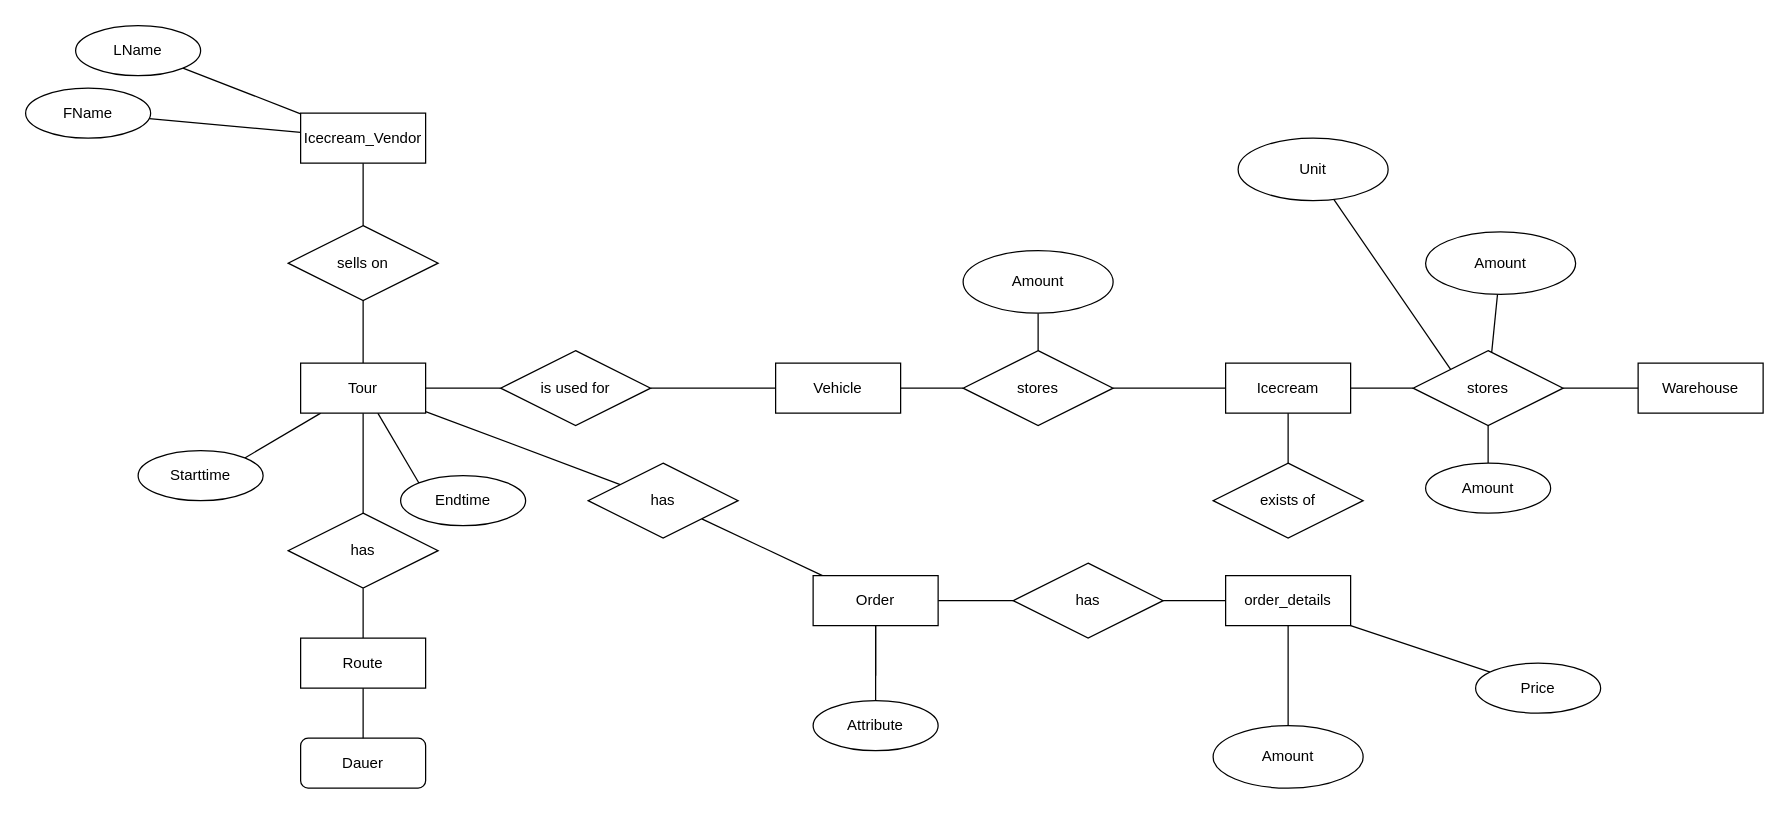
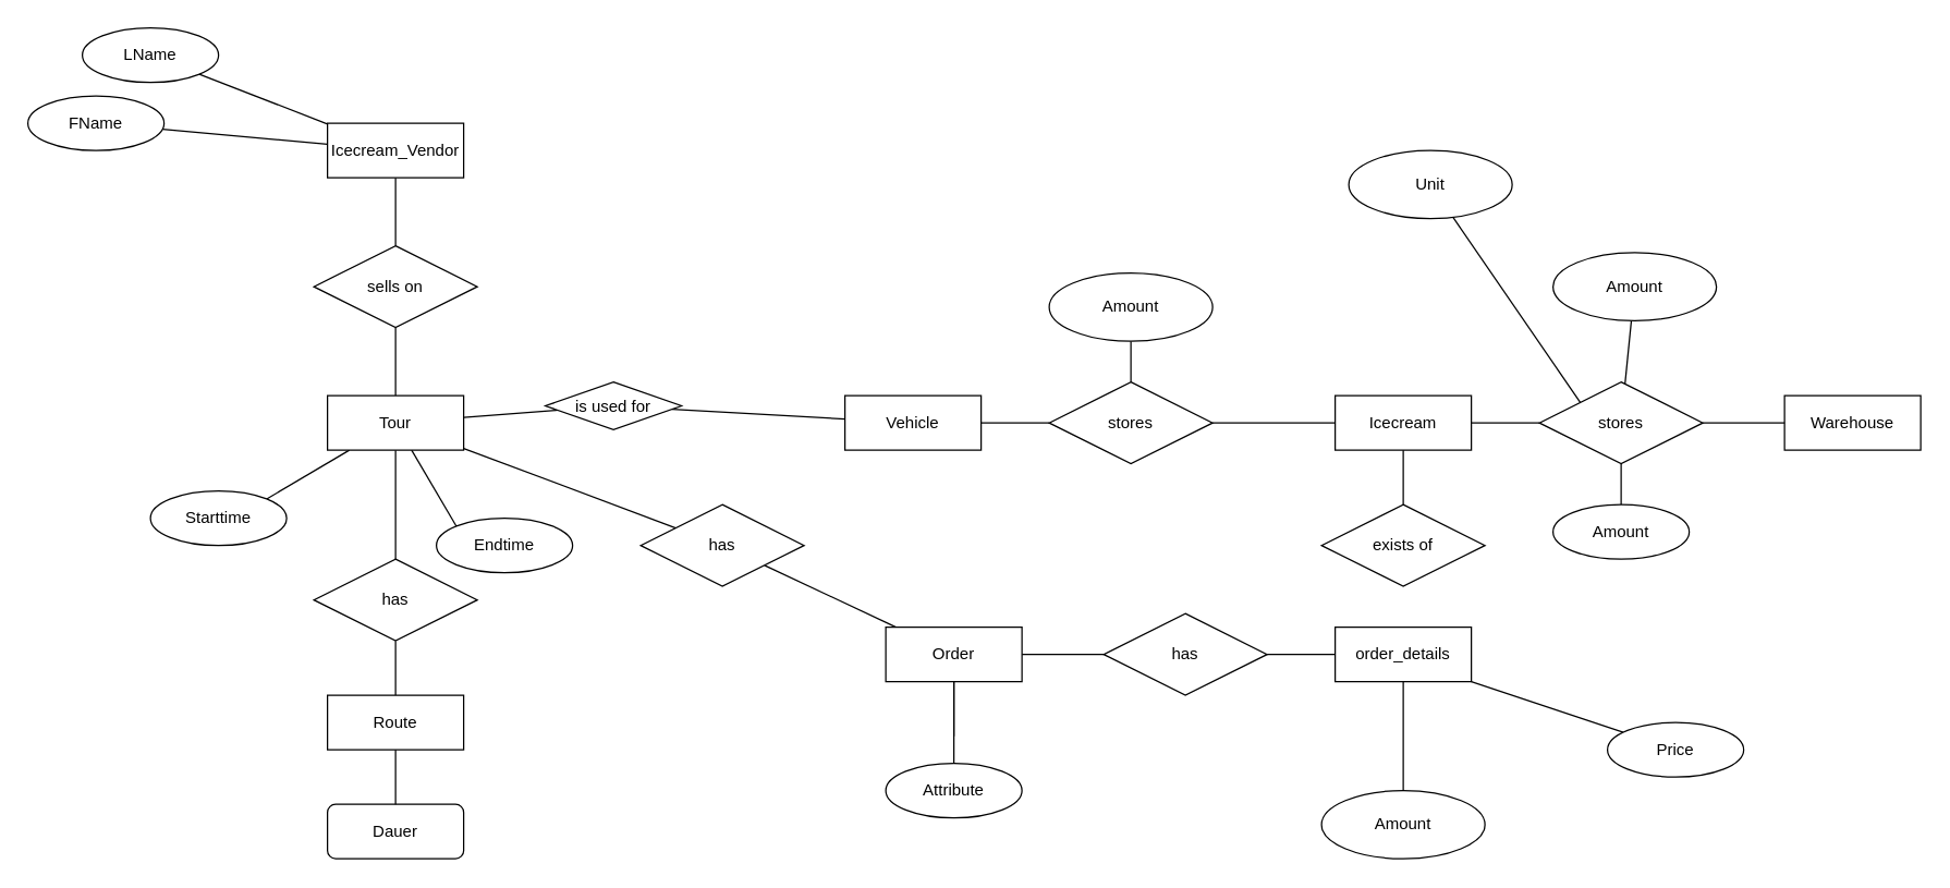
- <mxCell id="37" value="is used for" style="shape=rhombus;perimeter=rhombusPerimeter;whiteSpace=wrap;html=1;align=center;" vertex="1" parent="1"><mxGeometry x="400" y="280" width="120" height="60" as="geometry" /></mxCell>
+ <mxCell id="37" value="is used for" style="shape=rhombus;perimeter=rhombusPerimeter;whiteSpace=wrap;html=1;align=center;" vertex="1" parent="1"><mxGeometry x="400" y="280" width="100" height="35" as="geometry" /></mxCell>
